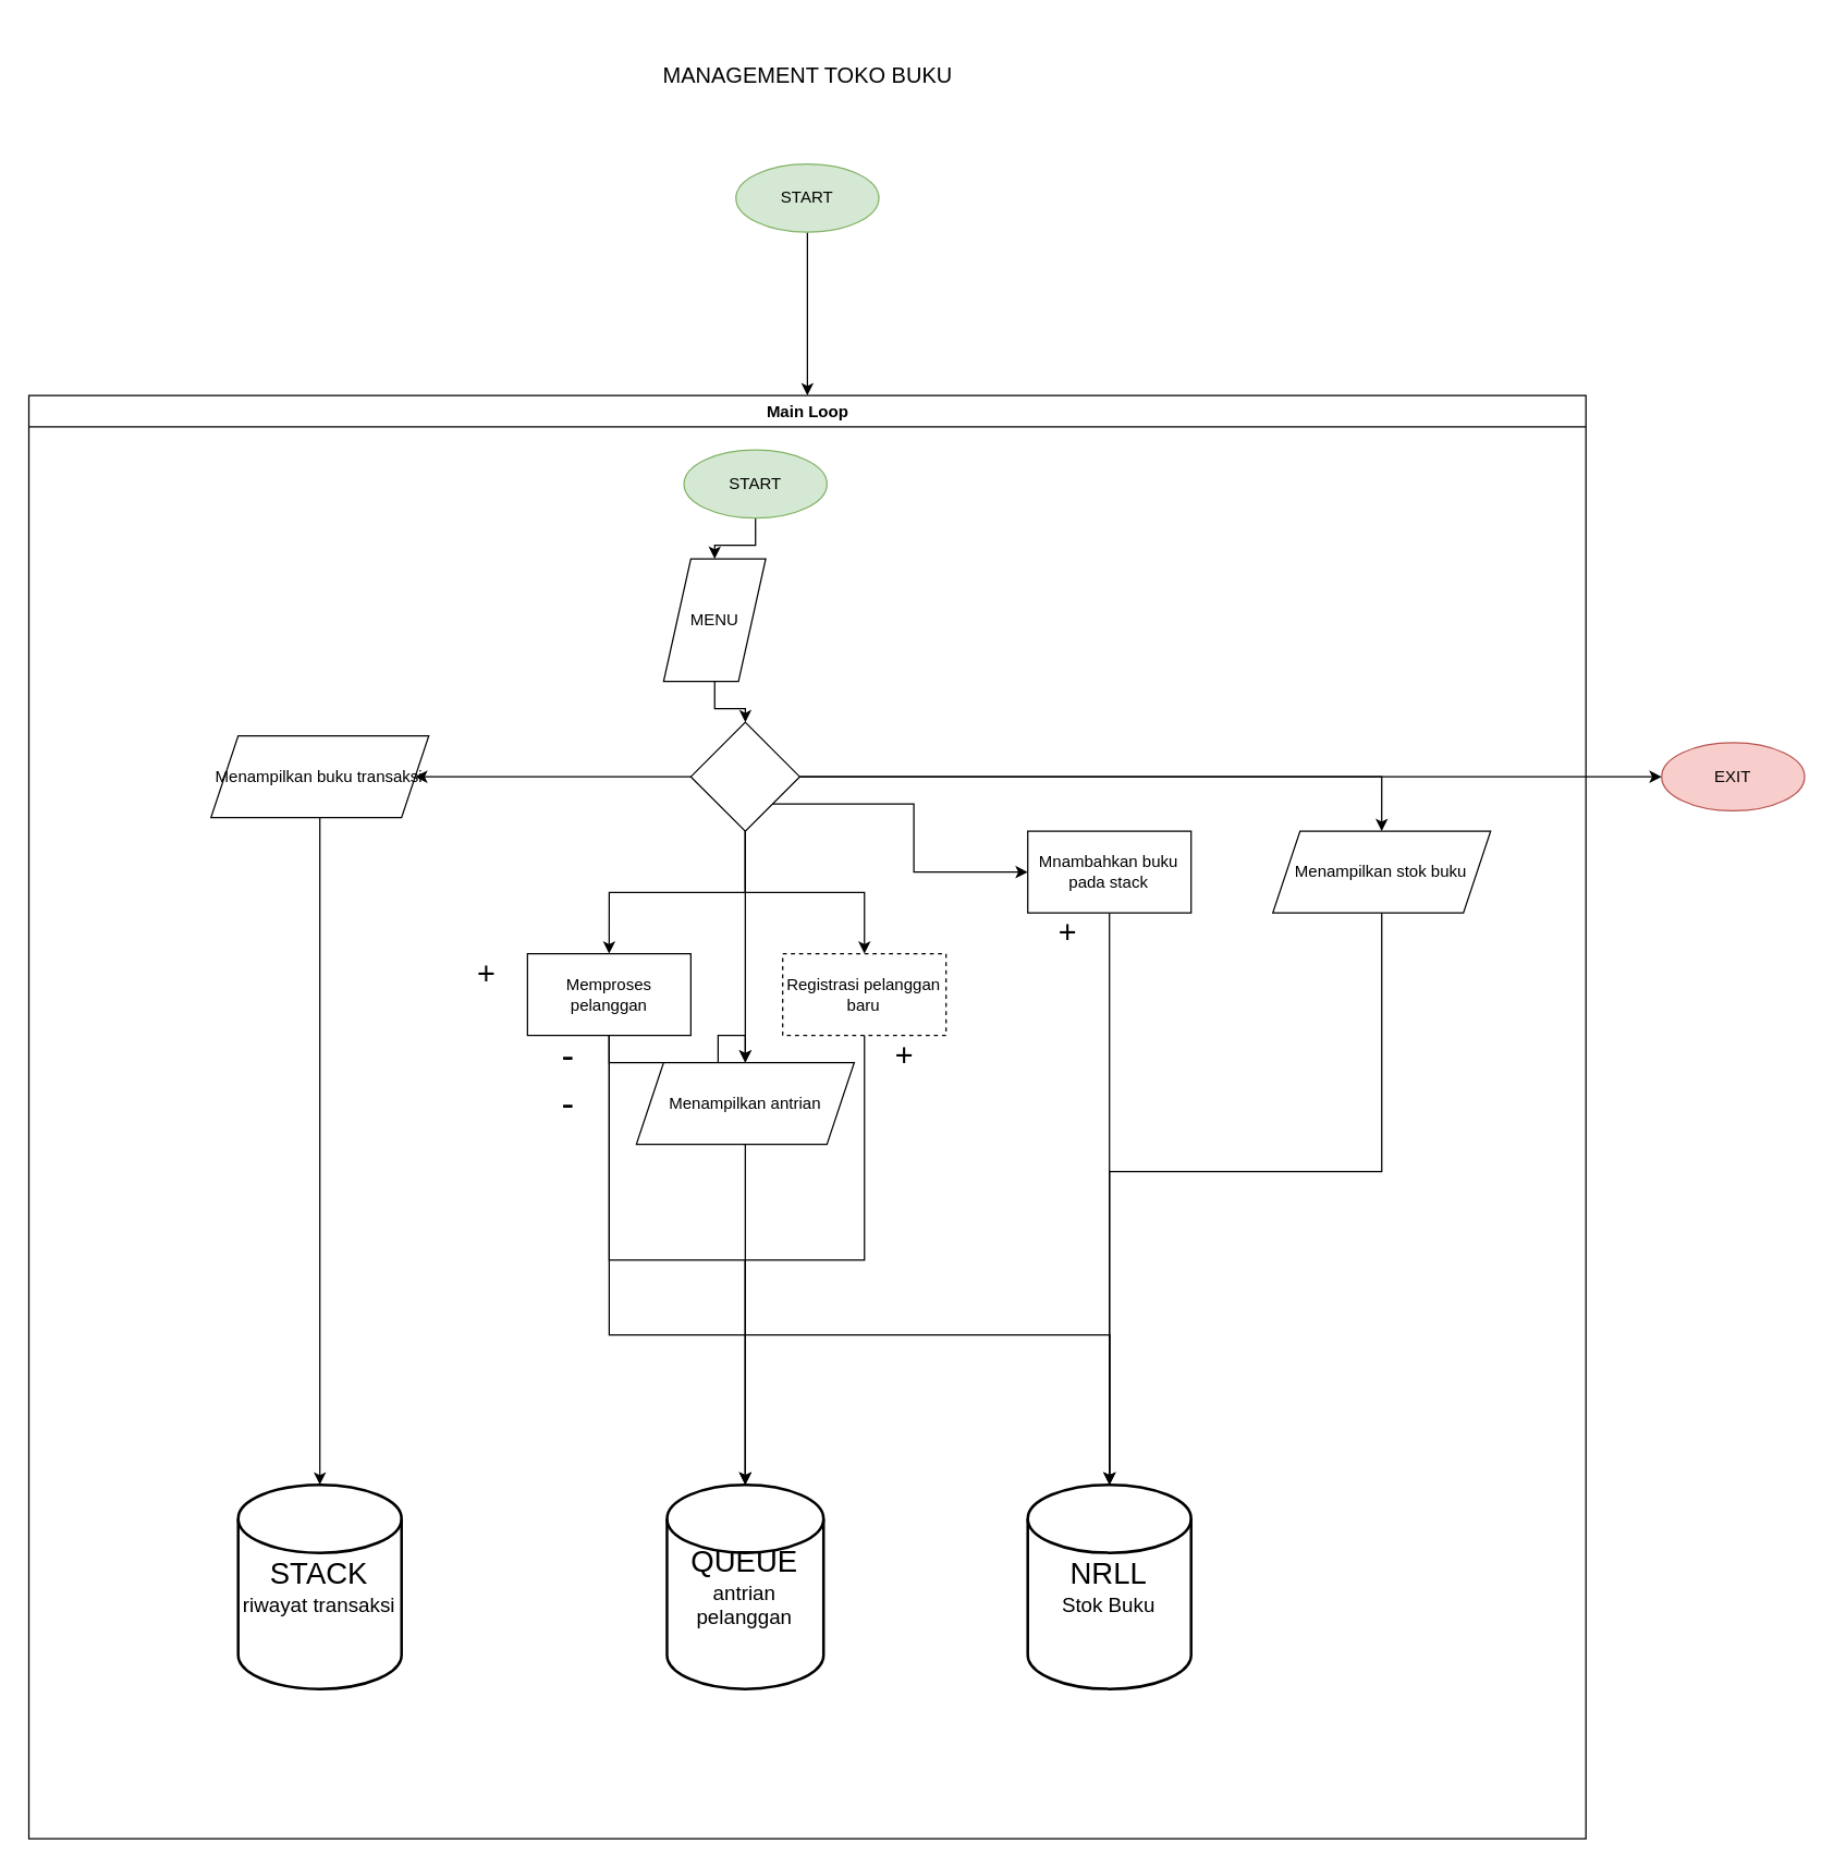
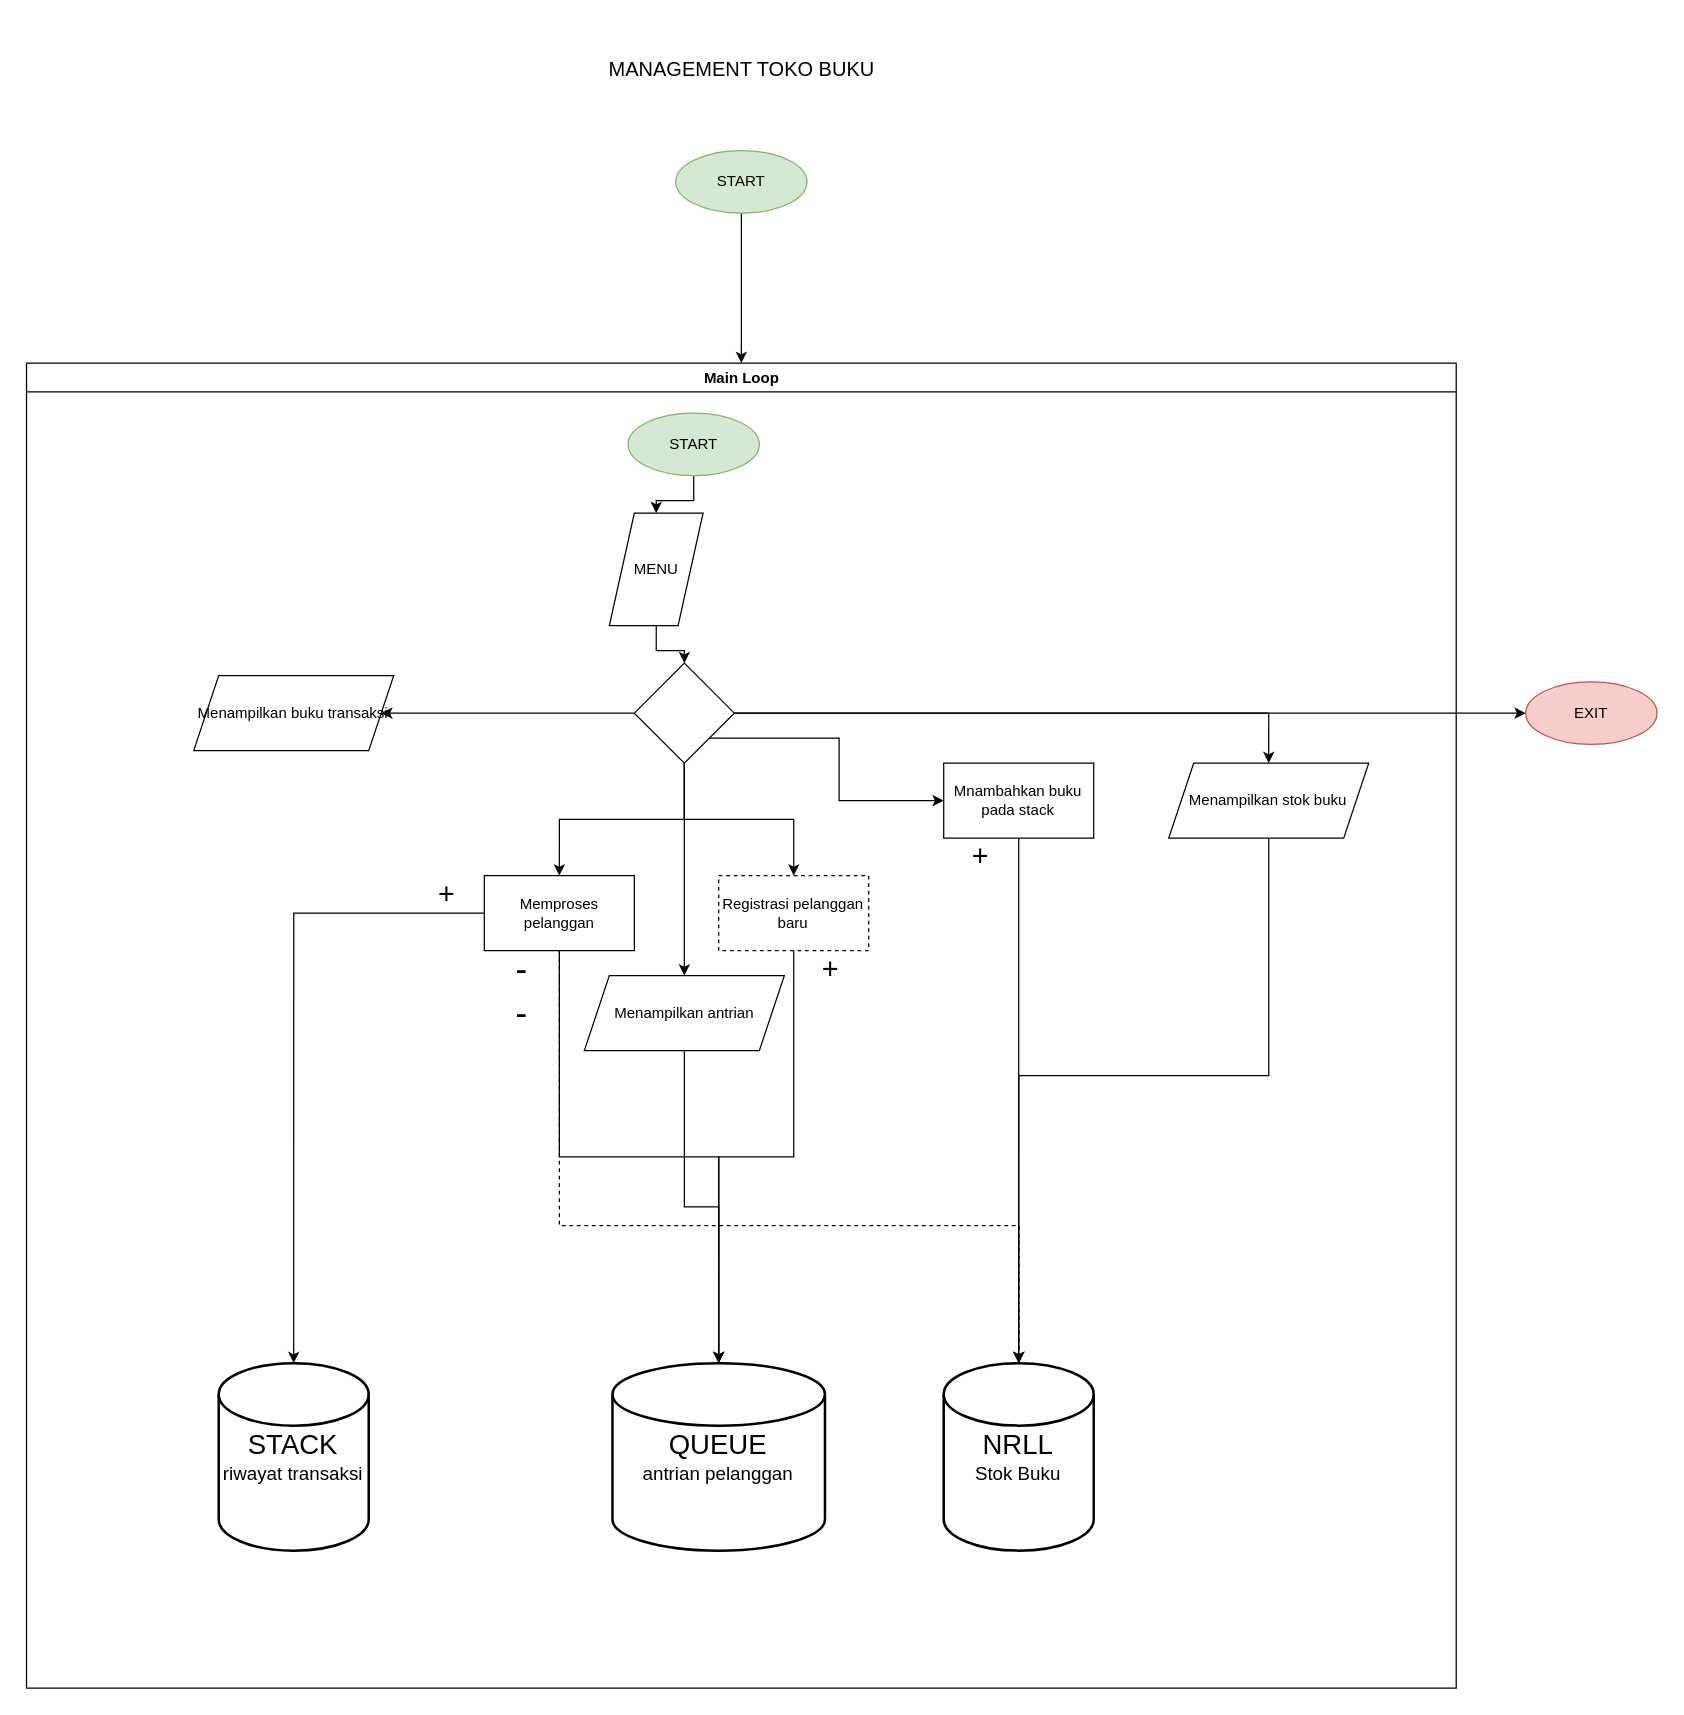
- <mxCell id="27" style="edgeStyle=orthogonalEdgeStyle;rounded=0;orthogonalLoop=1;jettySize=auto;html=1;entryX=0.5;entryY=0;entryDx=0;entryDy=0;entryPerimeter=0;" edge="1" parent="5" source="26" target="17"><mxGeometry relative="1" as="geometry" /></mxCell>
- <mxCell id="25" style="edgeStyle=orthogonalEdgeStyle;rounded=0;orthogonalLoop=1;jettySize=auto;html=1;" edge="1" parent="5" source="24" target="28"><mxGeometry relative="1" as="geometry" /></mxCell>
+ <mxCell id="25" style="edgeStyle=orthogonalEdgeStyle;rounded=0;orthogonalLoop=1;jettySize=auto;html=1;entryX=0.5;entryY=0;entryDx=0;entryDy=0;entryPerimeter=0;" edge="1" parent="5" source="24" target="17"><mxGeometry relative="1" as="geometry" /></mxCell>
- <mxCell id="23" style="edgeStyle=orthogonalEdgeStyle;rounded=0;orthogonalLoop=1;jettySize=auto;html=1;" edge="1" parent="5" source="24" target="19"><mxGeometry relative="1" as="geometry"><Array as="points"><mxPoint x="426" y="690" /><mxPoint x="794" y="690" /></Array></mxGeometry></mxCell>
+ <mxCell id="23" style="edgeStyle=orthogonalEdgeStyle;rounded=0;orthogonalLoop=1;jettySize=auto;html=1;dashed=1;" edge="1" parent="5" source="24" target="19"><mxGeometry relative="1" as="geometry"><Array as="points"><mxPoint x="426" y="690" /><mxPoint x="794" y="690" /></Array></mxGeometry></mxCell>
- <mxCell id="18" value="&lt;div&gt;&lt;font style=&quot;font-size: 22px;&quot;&gt;QUEUE&lt;/font&gt;&lt;/div&gt;&lt;font style=&quot;font-size: 15px;&quot;&gt;antrian pelanggan&lt;/font&gt;" style="strokeWidth=2;html=1;shape=mxgraph.flowchart.database;whiteSpace=wrap;" vertex="1" parent="5"><mxGeometry x="468.75" y="800" width="115" height="150" as="geometry" /></mxCell>
+ <mxCell id="18" value="&lt;div&gt;&lt;font style=&quot;font-size: 22px;&quot;&gt;QUEUE&lt;/font&gt;&lt;/div&gt;&lt;font style=&quot;font-size: 15px;&quot;&gt;antrian pelanggan&lt;/font&gt;" style="strokeWidth=2;html=1;shape=mxgraph.flowchart.database;whiteSpace=wrap;" vertex="1" parent="5"><mxGeometry x="468.75" y="800" width="170" height="150" as="geometry" /></mxCell>
